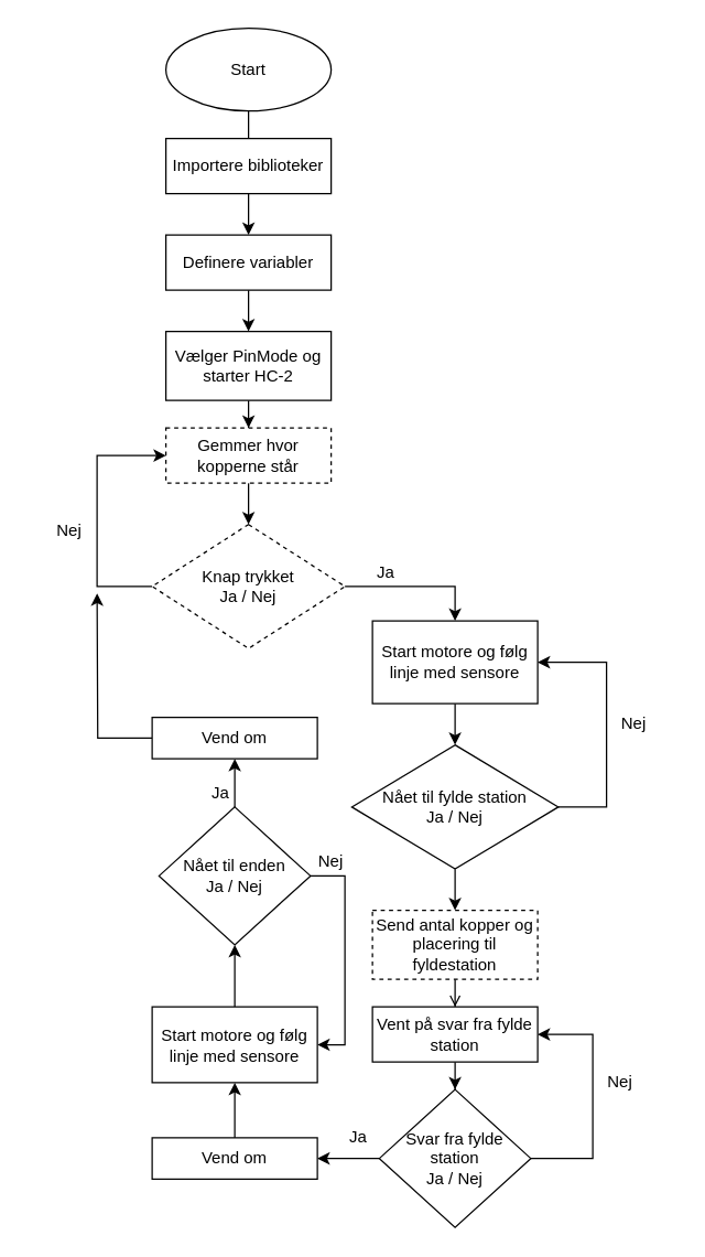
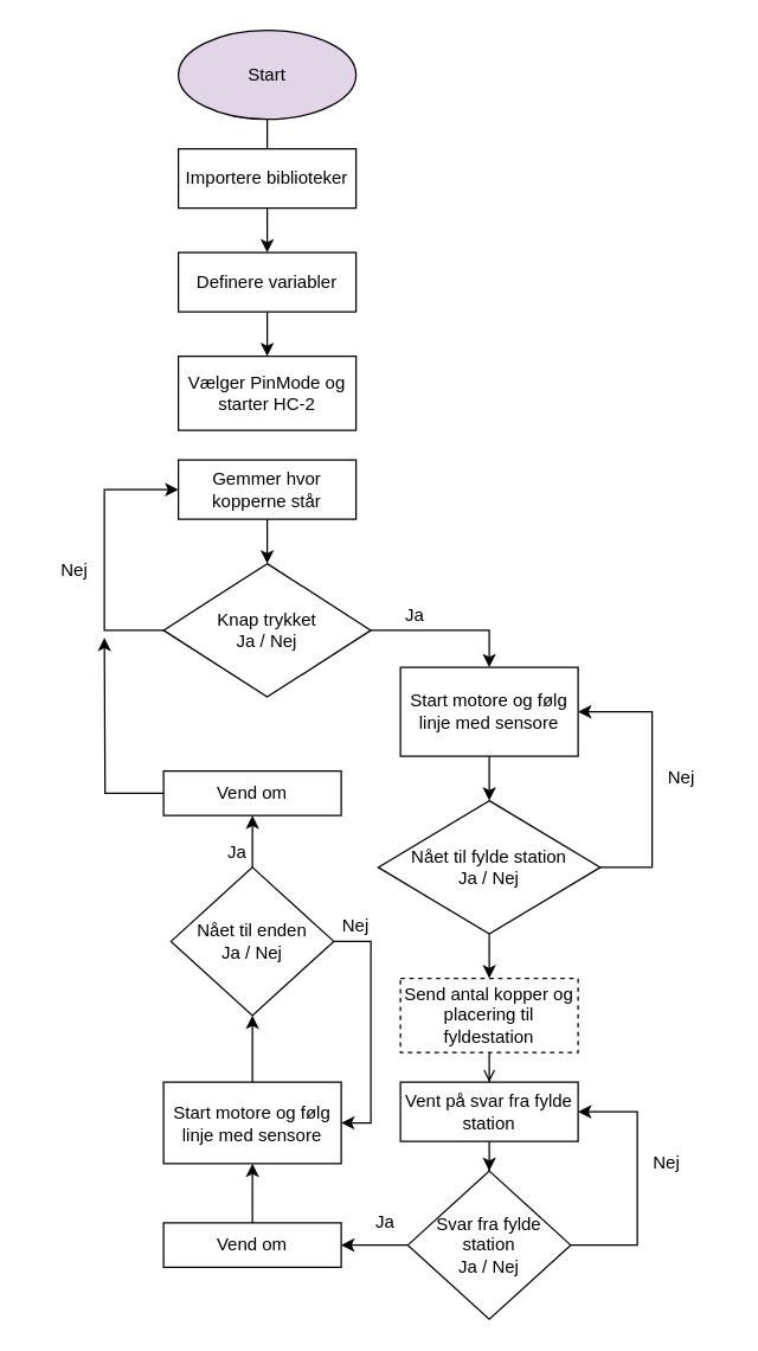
- <mxCell id="3" value="Start" style="ellipse;whiteSpace=wrap;html=1;" parent="1" vertex="1"><mxGeometry x="120" y="20" width="120" height="60" as="geometry" /></mxCell>
+ <mxCell id="3" value="Start" style="ellipse;whiteSpace=wrap;html=1;fillColor=#e1d5e7;" parent="1" vertex="1"><mxGeometry x="120" y="20" width="120" height="60" as="geometry" /></mxCell>
- <mxCell id="8" value="" style="edgeStyle=orthogonalEdgeStyle;rounded=0;orthogonalLoop=1;jettySize=auto;html=1;" parent="1" source="9" target="11" edge="1"><mxGeometry relative="1" as="geometry" /></mxCell>
- <mxCell id="11" value="Gemmer hvor kopperne står" style="rounded=0;whiteSpace=wrap;html=1;dashed=1;" parent="1" vertex="1"><mxGeometry x="120" y="310" width="120" height="40" as="geometry" /></mxCell>
+ <mxCell id="11" value="Gemmer hvor kopperne står" style="rounded=0;whiteSpace=wrap;html=1;" parent="1" vertex="1"><mxGeometry x="120" y="310" width="120" height="40" as="geometry" /></mxCell>
- <mxCell id="14" value="Knap trykket&lt;br&gt;Ja / Nej" style="rhombus;whiteSpace=wrap;html=1;dashed=1;" parent="1" vertex="1"><mxGeometry x="110" y="380" width="140" height="90" as="geometry" /></mxCell>
+ <mxCell id="14" value="Knap trykket&lt;br&gt;Ja / Nej" style="rhombus;whiteSpace=wrap;html=1;" parent="1" vertex="1"><mxGeometry x="110" y="380" width="140" height="90" as="geometry" /></mxCell>
